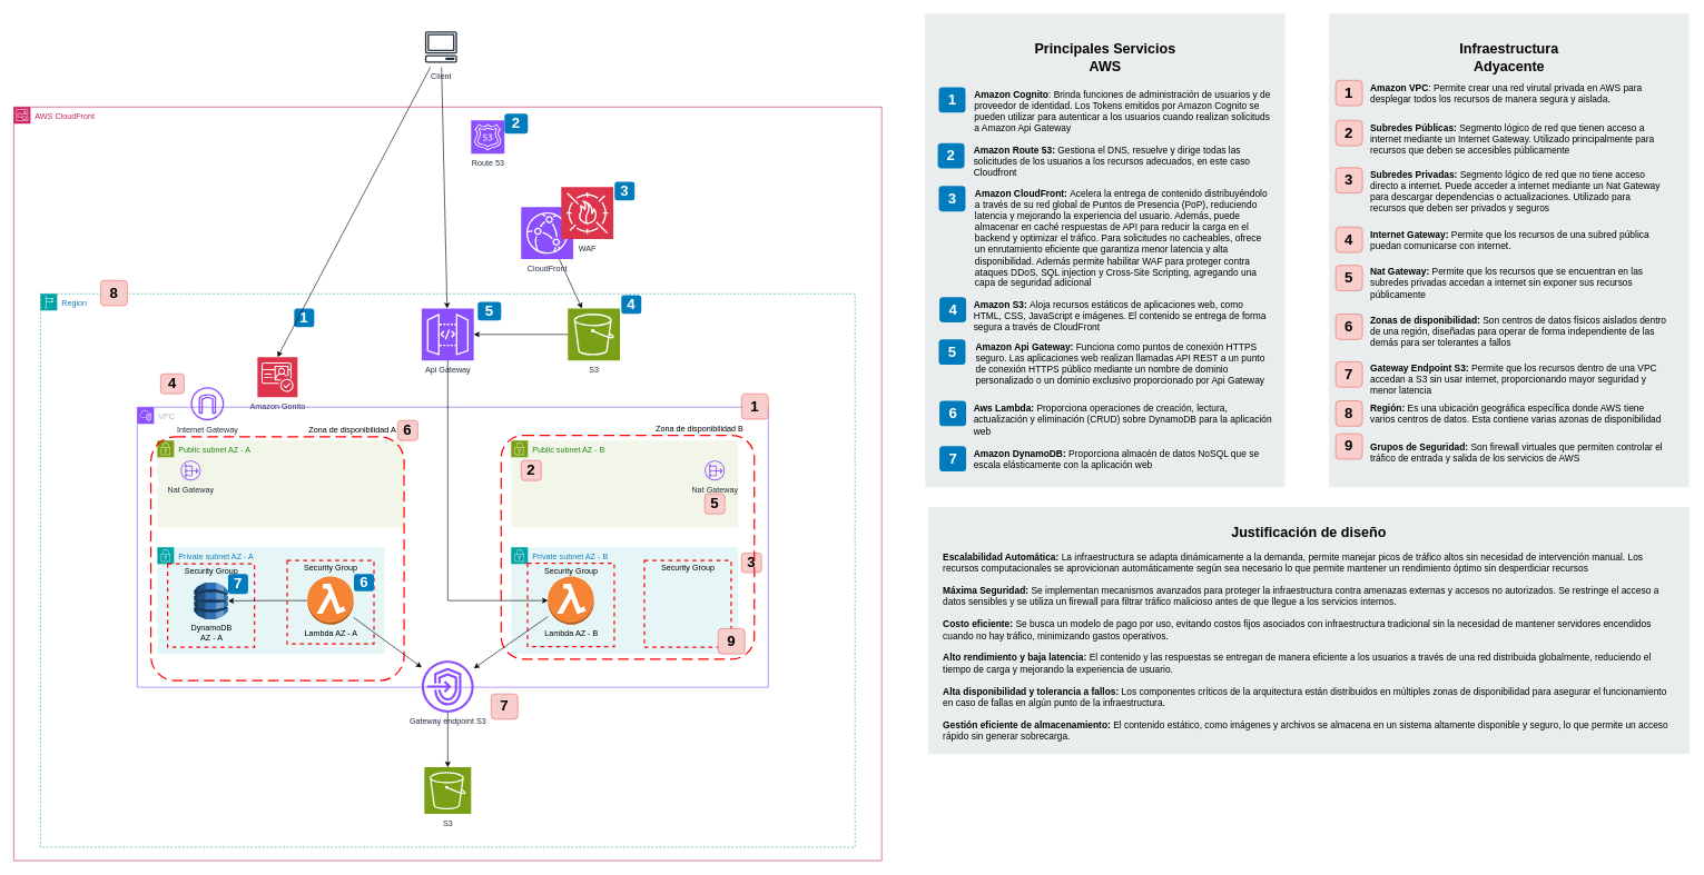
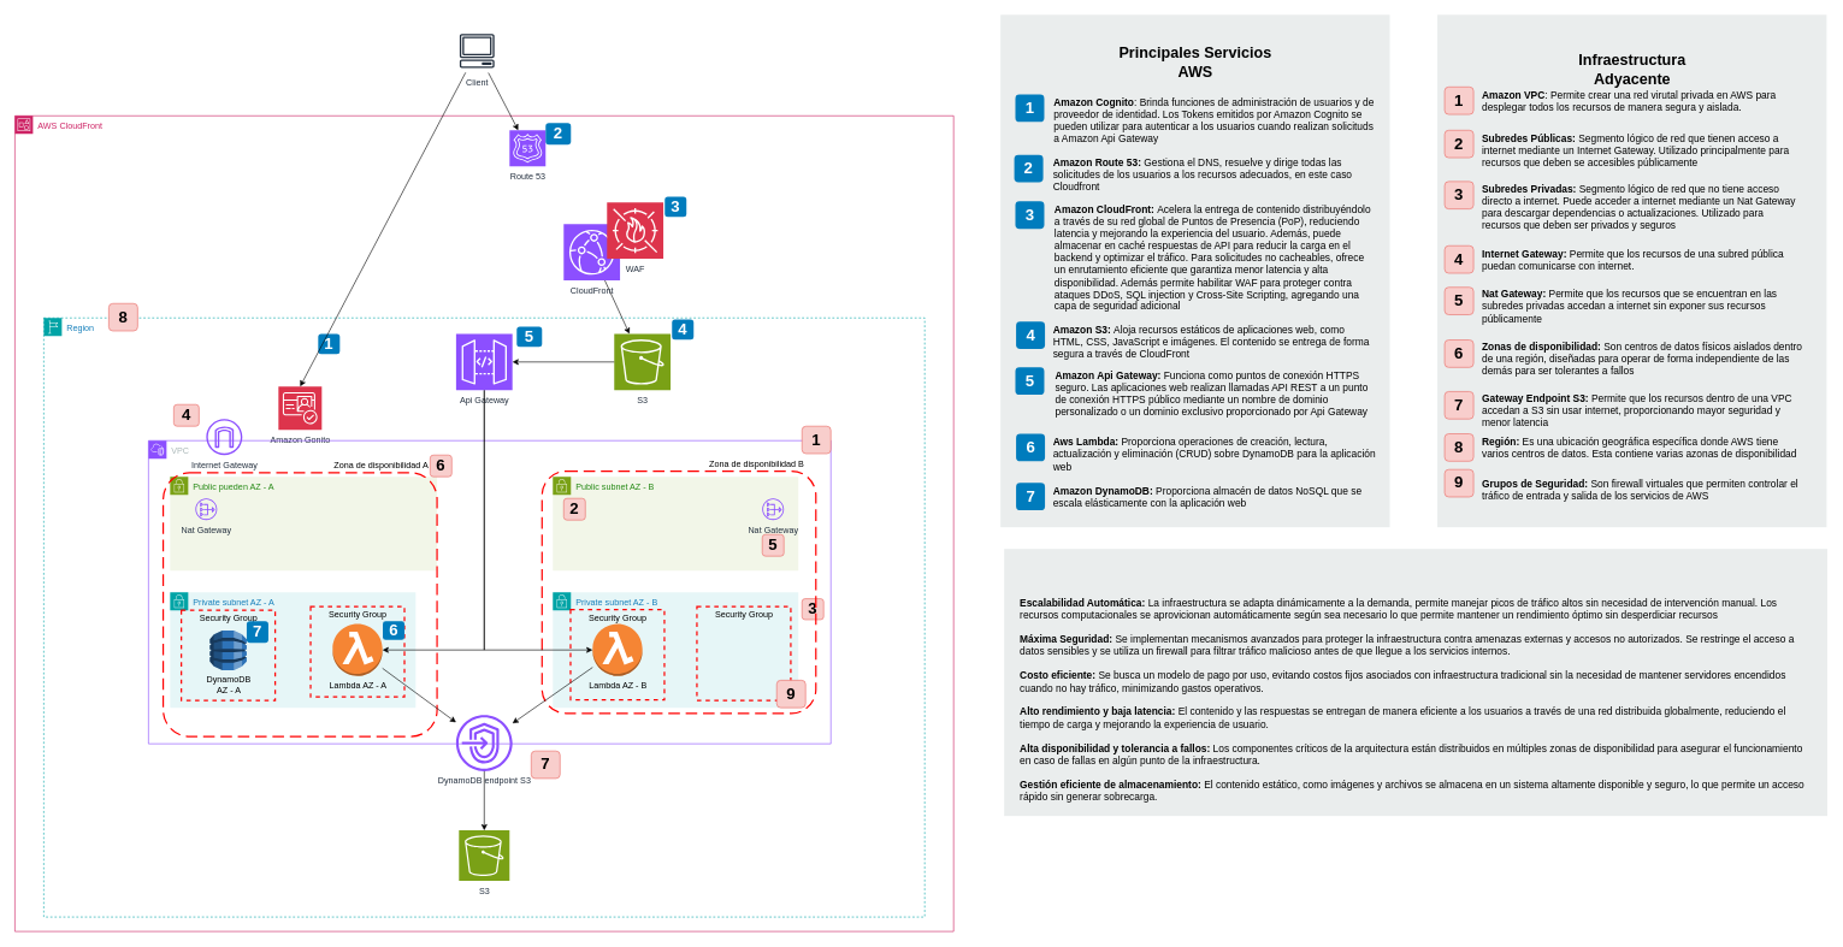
- <mxCell id="78" value="Infraestructura Adyacente" style="text;html=1;align=center;verticalAlign=middle;whiteSpace=wrap;rounded=0;fontStyle=1;fontSize=21;" parent="1" vertex="1"><mxGeometry x="2150.5" y="70" width="218" height="30" as="geometry" /></mxCell>
+ <mxCell id="78" value="Infraestructura Adyacente" style="text;html=1;align=center;verticalAlign=middle;whiteSpace=wrap;rounded=0;fontStyle=1;fontSize=21;" parent="1" vertex="1"><mxGeometry x="2150.5" y="80" width="218" height="30" as="geometry" /></mxCell>
- <mxCell id="56" style="rounded=0;orthogonalLoop=1;jettySize=auto;html=1;" parent="1" source="57" target="36" edge="1"><mxGeometry relative="1" as="geometry" /></mxCell>
+ <mxCell id="56" style="rounded=0;orthogonalLoop=1;jettySize=auto;html=1;" parent="1" source="57" target="49" edge="1"><mxGeometry relative="1" as="geometry" /></mxCell>
- <mxCell id="7" value="Public subnet AZ - A" style="points=[[0,0],[0.25,0],[0.5,0],[0.75,0],[1,0],[1,0.25],[1,0.5],[1,0.75],[1,1],[0.75,1],[0.5,1],[0.25,1],[0,1],[0,0.75],[0,0.5],[0,0.25]];outlineConnect=0;gradientColor=none;html=1;whiteSpace=wrap;fontSize=12;fontStyle=0;container=1;pointerEvents=0;collapsible=0;recursiveResize=0;shape=mxgraph.aws4.group;grIcon=mxgraph.aws4.group_security_group;grStroke=0;strokeColor=#7AA116;fillColor=#F2F6E8;verticalAlign=top;align=left;spacingLeft=30;fontColor=#248814;dashed=0;" parent="6" vertex="1"><mxGeometry x="30" y="50" width="369.62" height="130" as="geometry" /></mxCell>
+ <mxCell id="7" value="Public pueden AZ - A" style="points=[[0,0],[0.25,0],[0.5,0],[0.75,0],[1,0],[1,0.25],[1,0.5],[1,0.75],[1,1],[0.75,1],[0.5,1],[0.25,1],[0,1],[0,0.75],[0,0.5],[0,0.25]];outlineConnect=0;gradientColor=none;html=1;whiteSpace=wrap;fontSize=12;fontStyle=0;container=1;pointerEvents=0;collapsible=0;recursiveResize=0;shape=mxgraph.aws4.group;grIcon=mxgraph.aws4.group_security_group;grStroke=0;strokeColor=#7AA116;fillColor=#F2F6E8;verticalAlign=top;align=left;spacingLeft=30;fontColor=#248814;dashed=0;" parent="6" vertex="1"><mxGeometry x="30" y="50" width="369.62" height="130" as="geometry" /></mxCell>
- <mxCell id="96" value="Justificación de diseño" style="text;html=1;align=center;verticalAlign=middle;whiteSpace=wrap;rounded=0;fontStyle=1;fontSize=21;" parent="1" vertex="1"><mxGeometry x="1830" y="781.5" width="260" height="30" as="geometry" /></mxCell>
+ <mxCell id="35" style="edgeStyle=orthogonalEdgeStyle;rounded=0;orthogonalLoop=1;jettySize=auto;html=1;" parent="3" source="36" target="18" edge="1"><mxGeometry relative="1" as="geometry"><Array as="points"><mxPoint x="610" y="460" /></Array></mxGeometry></mxCell>
- <mxCell id="15" style="edgeStyle=orthogonalEdgeStyle;rounded=0;orthogonalLoop=1;jettySize=auto;html=1;exitX=0;exitY=0.5;exitDx=0;exitDy=0;exitPerimeter=0;" parent="11" source="18" target="13" edge="1"><mxGeometry relative="1" as="geometry" /></mxCell>
- <mxCell id="40" value="Gateway endpoint S3" style="sketch=0;outlineConnect=0;fontColor=#232F3E;gradientColor=none;fillColor=#8C4FFF;strokeColor=none;dashed=0;verticalLabelPosition=bottom;verticalAlign=top;align=center;html=1;fontSize=12;fontStyle=0;aspect=fixed;pointerEvents=1;shape=mxgraph.aws4.endpoints;" parent="3" vertex="1"><mxGeometry x="571" y="550" width="78" height="78" as="geometry" /></mxCell>
+ <mxCell id="40" value="DynamoDB endpoint S3" style="sketch=0;outlineConnect=0;fontColor=#232F3E;gradientColor=none;fillColor=#8C4FFF;strokeColor=none;dashed=0;verticalLabelPosition=bottom;verticalAlign=top;align=center;html=1;fontSize=12;fontStyle=0;aspect=fixed;pointerEvents=1;shape=mxgraph.aws4.endpoints;" parent="3" vertex="1"><mxGeometry x="571" y="550" width="78" height="78" as="geometry" /></mxCell>
